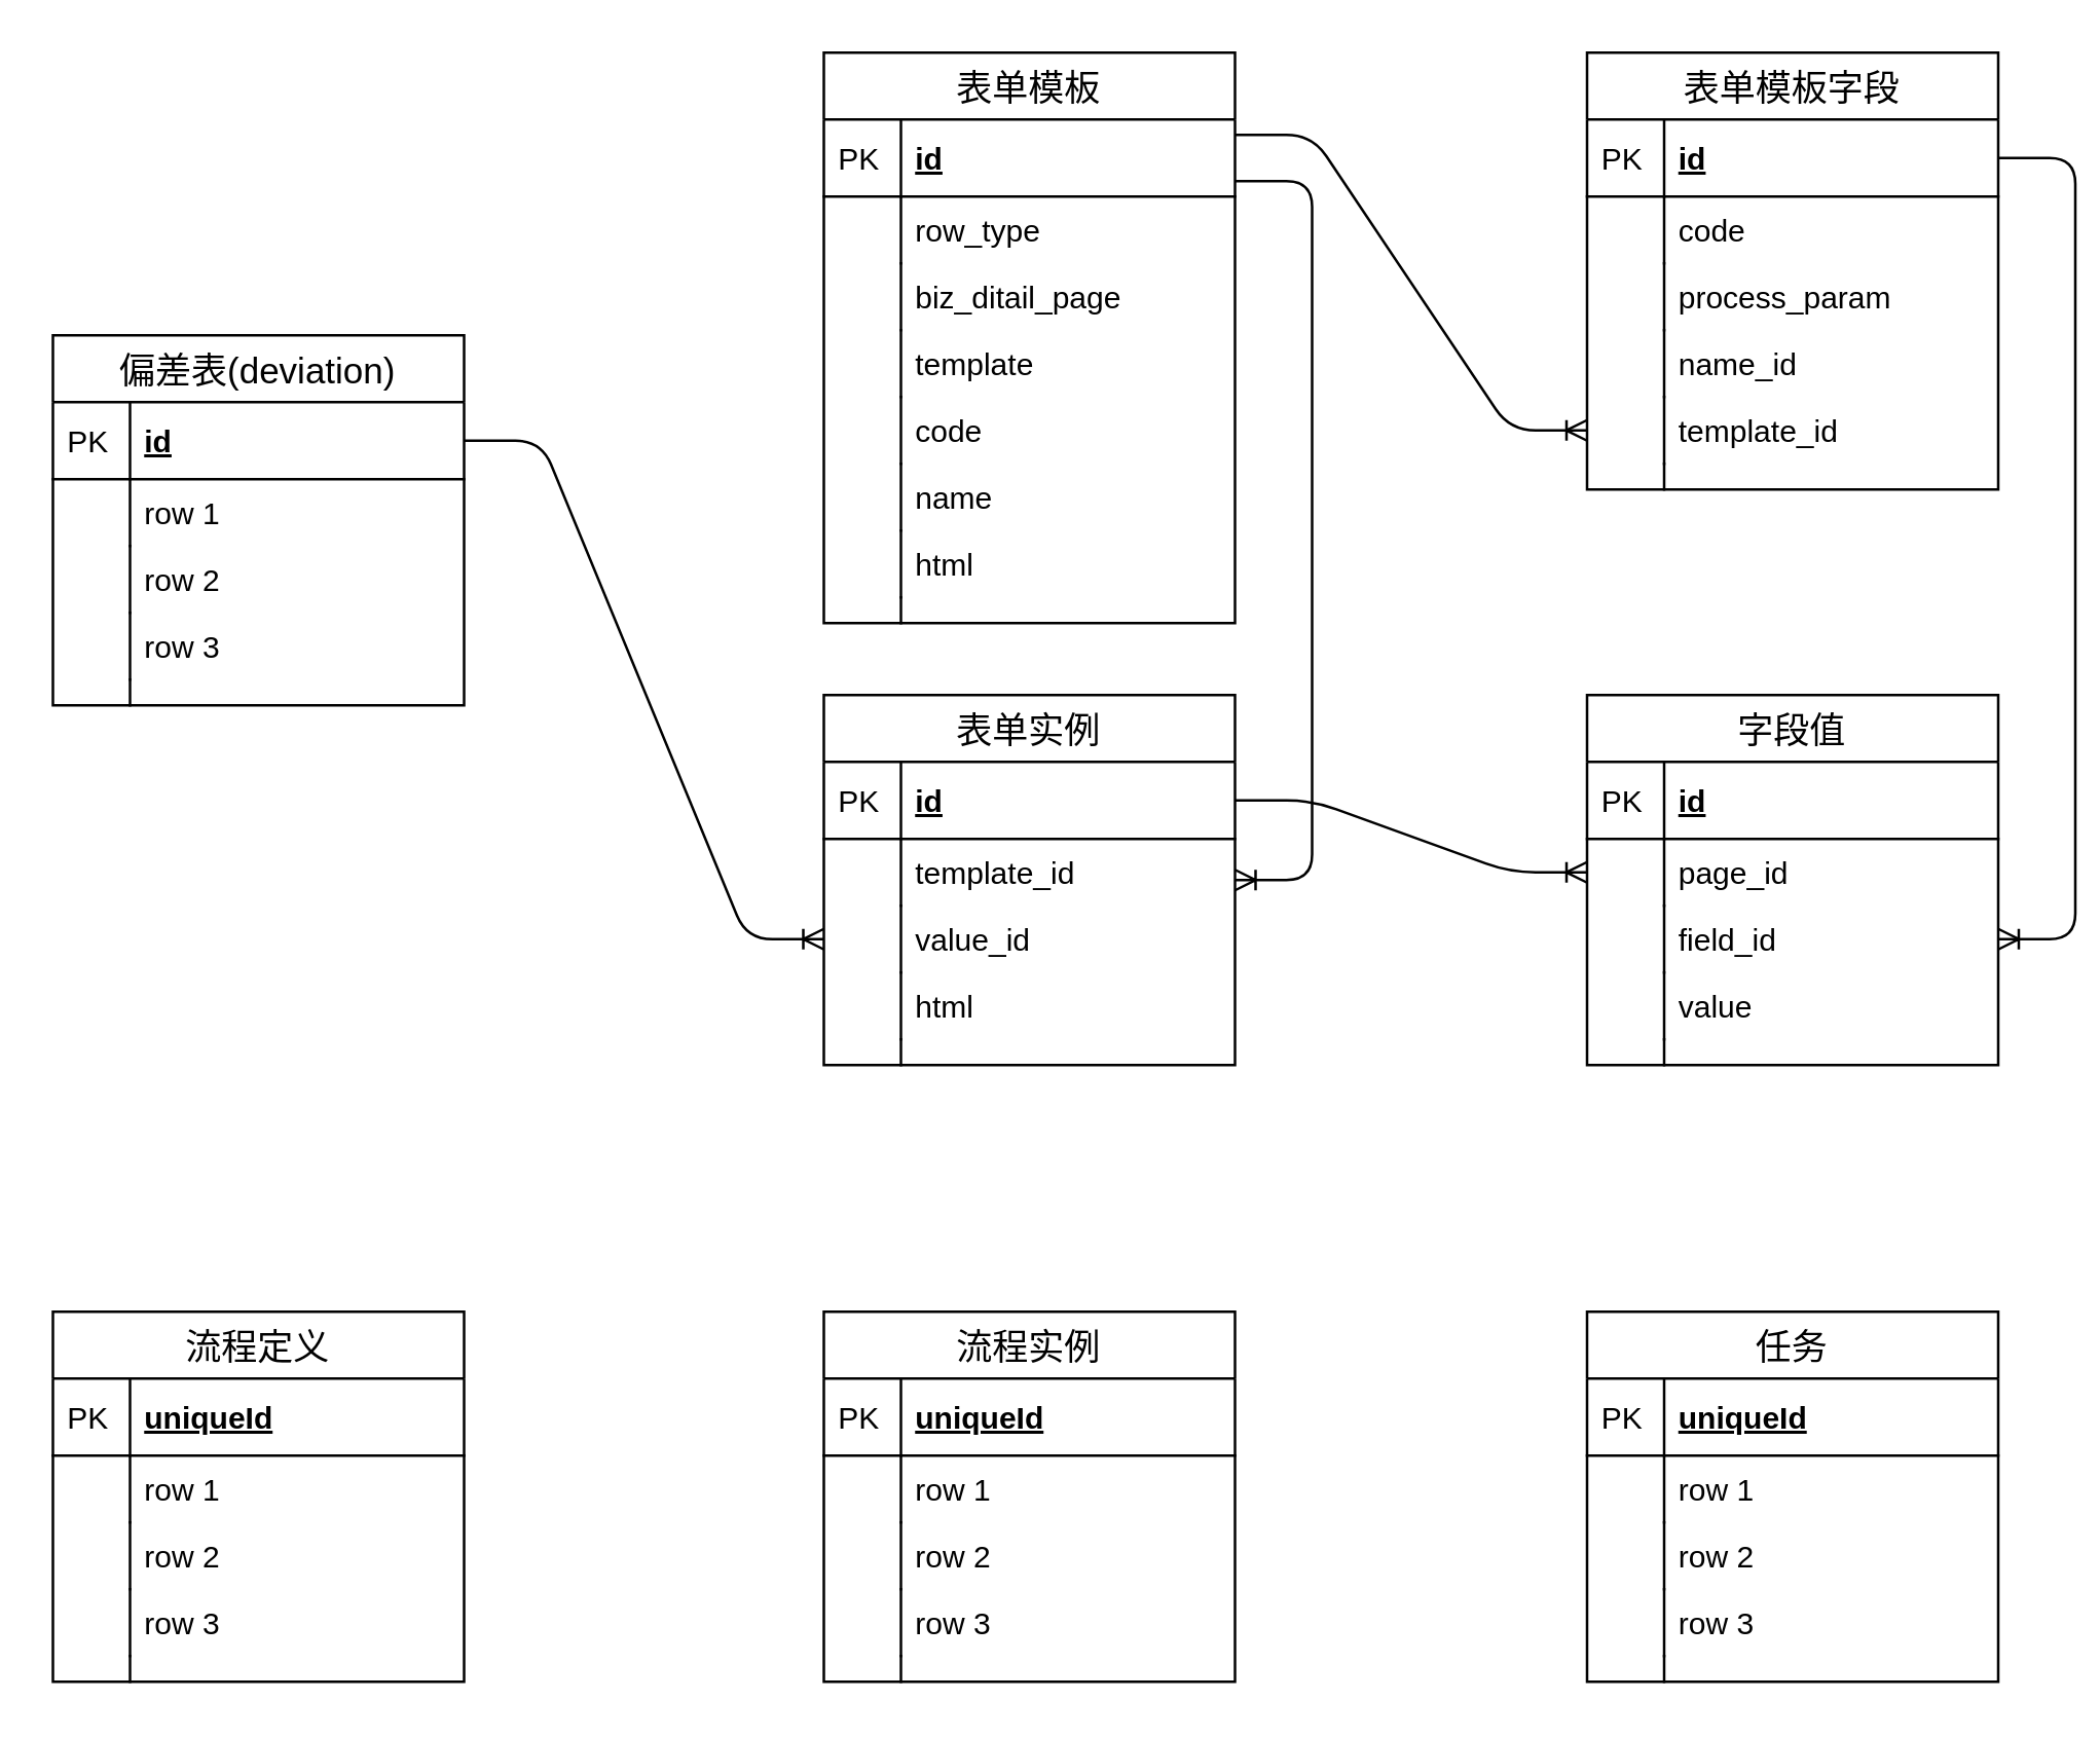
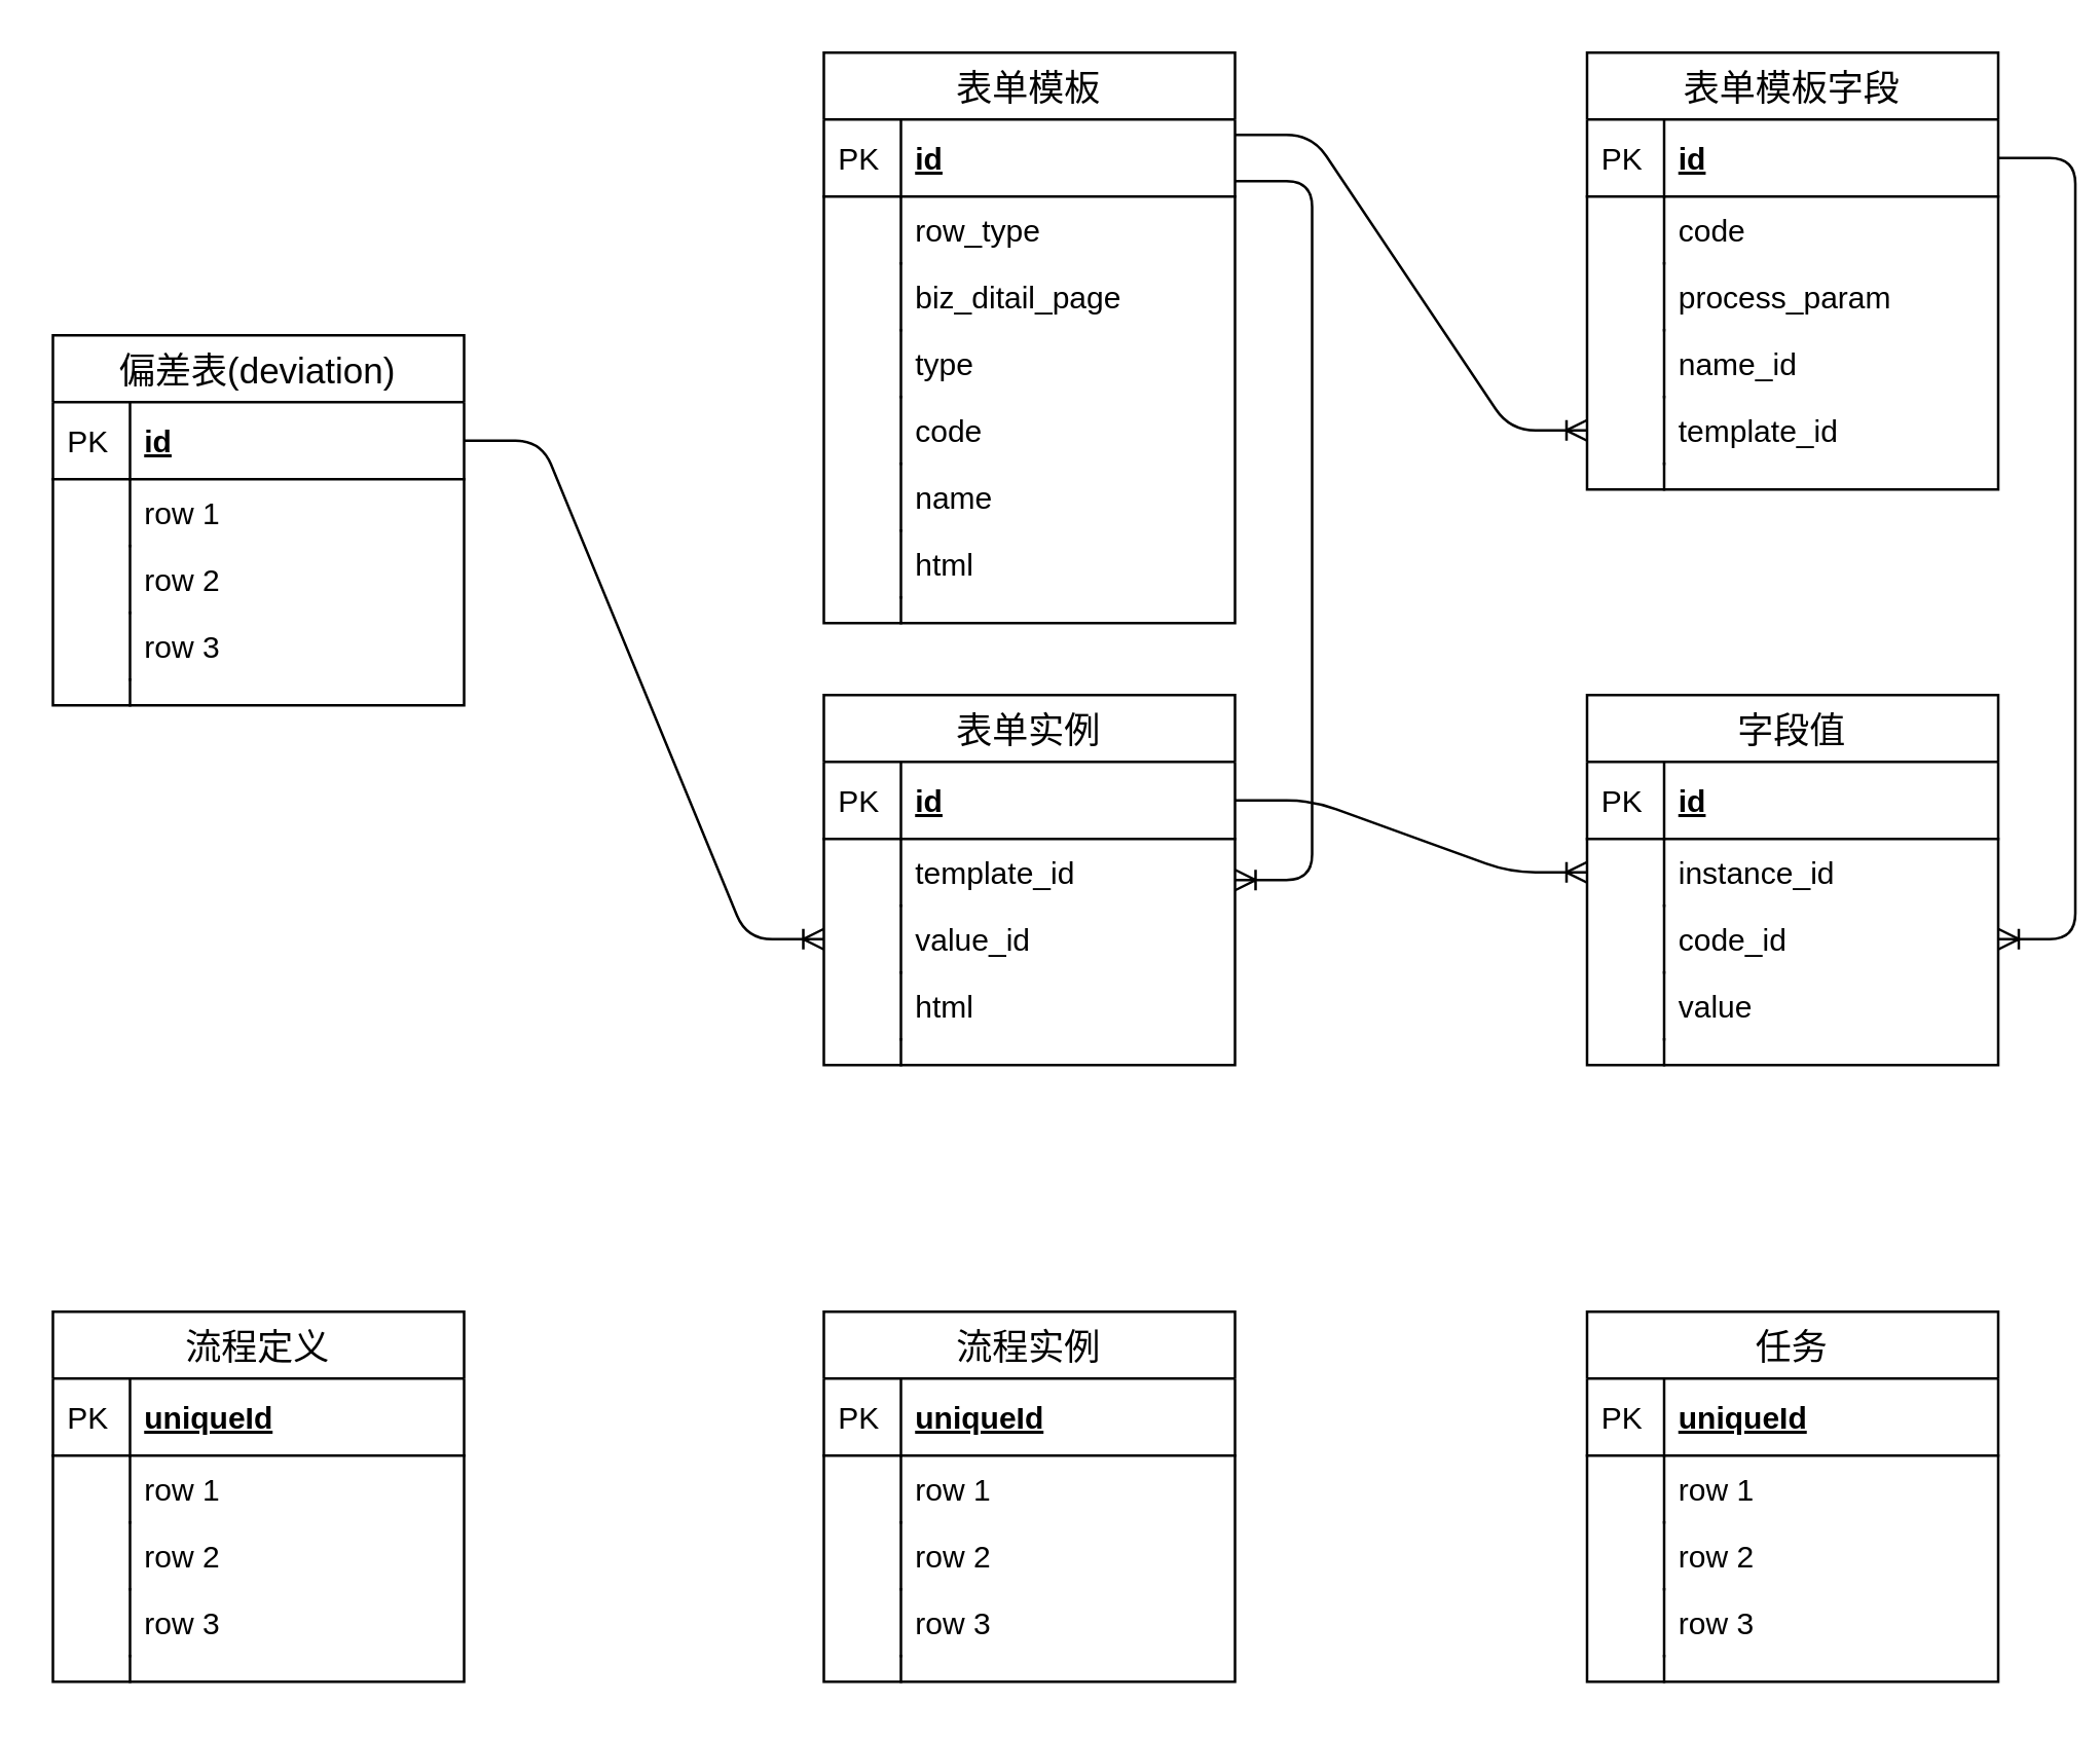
- <mxCell id="9" value="template" style="shape=partialRectangle;top=0;left=0;right=0;bottom=0;align=left;verticalAlign=top;fillColor=none;spacingLeft=34;spacingRight=4;overflow=hidden;rotatable=0;points=[[0,0.5],[1,0.5]];portConstraint=eastwest;dropTarget=0;fontSize=12;" vertex="1" parent="2"><mxGeometry y="108" width="160" height="26" as="geometry" /></mxCell>
+ <mxCell id="9" value="type" style="shape=partialRectangle;top=0;left=0;right=0;bottom=0;align=left;verticalAlign=top;fillColor=none;spacingLeft=34;spacingRight=4;overflow=hidden;rotatable=0;points=[[0,0.5],[1,0.5]];portConstraint=eastwest;dropTarget=0;fontSize=12;" vertex="1" parent="2"><mxGeometry y="108" width="160" height="26" as="geometry" /></mxCell>
- <mxCell id="50" value="page_id" style="shape=partialRectangle;top=0;left=0;right=0;bottom=0;align=left;verticalAlign=top;fillColor=none;spacingLeft=34;spacingRight=4;overflow=hidden;rotatable=0;points=[[0,0.5],[1,0.5]];portConstraint=eastwest;dropTarget=0;fontSize=12;" parent="47" vertex="1"><mxGeometry y="56" width="160" height="26" as="geometry" /></mxCell>
+ <mxCell id="50" value="instance_id" style="shape=partialRectangle;top=0;left=0;right=0;bottom=0;align=left;verticalAlign=top;fillColor=none;spacingLeft=34;spacingRight=4;overflow=hidden;rotatable=0;points=[[0,0.5],[1,0.5]];portConstraint=eastwest;dropTarget=0;fontSize=12;" parent="47" vertex="1"><mxGeometry y="56" width="160" height="26" as="geometry" /></mxCell>
- <mxCell id="52" value="field_id" style="shape=partialRectangle;top=0;left=0;right=0;bottom=0;align=left;verticalAlign=top;fillColor=none;spacingLeft=34;spacingRight=4;overflow=hidden;rotatable=0;points=[[0,0.5],[1,0.5]];portConstraint=eastwest;dropTarget=0;fontSize=12;" parent="47" vertex="1"><mxGeometry y="82" width="160" height="26" as="geometry" /></mxCell>
+ <mxCell id="52" value="code_id" style="shape=partialRectangle;top=0;left=0;right=0;bottom=0;align=left;verticalAlign=top;fillColor=none;spacingLeft=34;spacingRight=4;overflow=hidden;rotatable=0;points=[[0,0.5],[1,0.5]];portConstraint=eastwest;dropTarget=0;fontSize=12;" parent="47" vertex="1"><mxGeometry y="82" width="160" height="26" as="geometry" /></mxCell>
